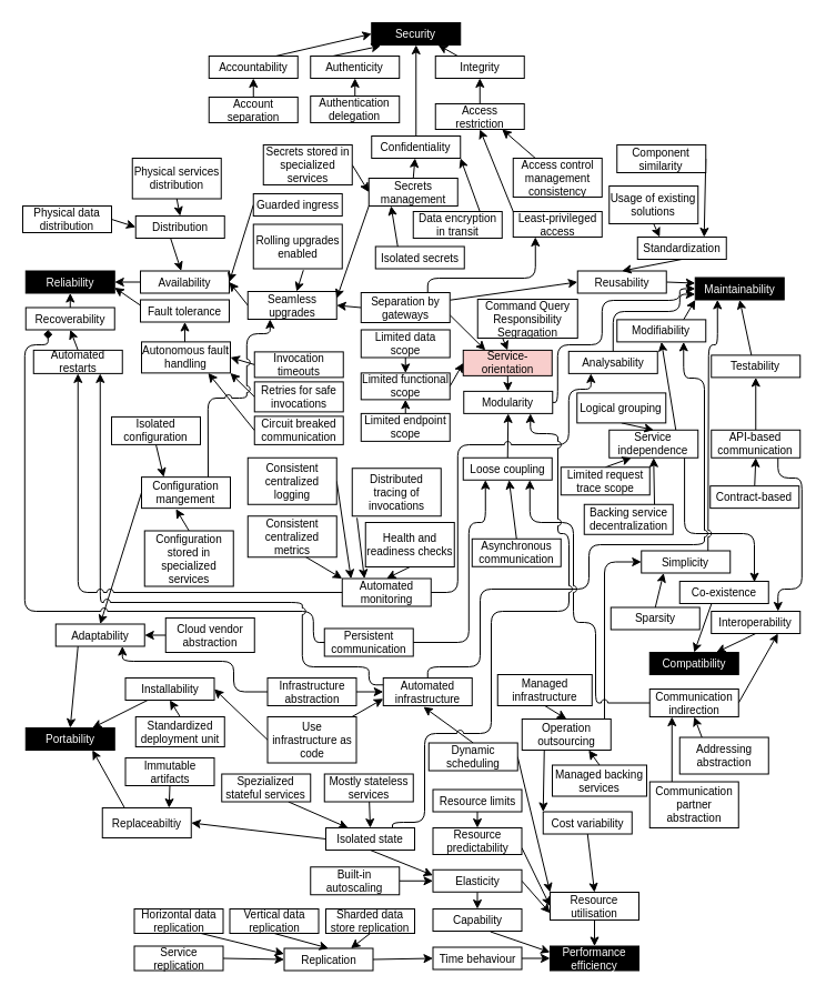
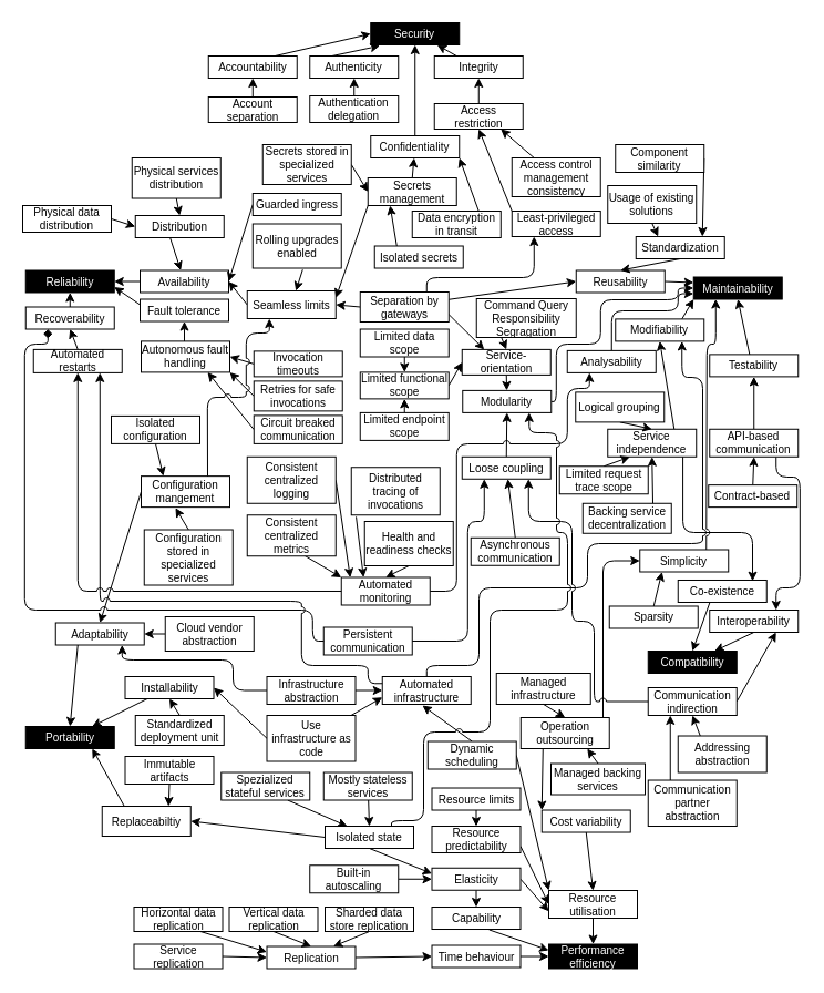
- <mxCell id="76" value="Seamless upgrades" style="rounded=0;whiteSpace=wrap;html=1;fontSize=10;" parent="1" vertex="1"><mxGeometry x="222.75" y="262" width="80" height="25" as="geometry" /></mxCell>
+ <mxCell id="76" value="Seamless limits" style="rounded=0;whiteSpace=wrap;html=1;fontSize=10;" parent="1" vertex="1"><mxGeometry x="222.75" y="262" width="80" height="25" as="geometry" /></mxCell>
- <mxCell id="40" value="Service-orientation" style="rounded=0;whiteSpace=wrap;html=1;fontSize=10;fillColor=#f8cecc;" parent="1" vertex="1"><mxGeometry x="416.75" y="314.89" width="80" height="23" as="geometry" /></mxCell>
+ <mxCell id="40" value="Service-orientation" style="rounded=0;whiteSpace=wrap;html=1;fontSize=10;" parent="1" vertex="1"><mxGeometry x="416.75" y="314.89" width="80" height="23" as="geometry" /></mxCell>
- <mxCell id="59" value="Replication" style="rounded=0;whiteSpace=wrap;html=1;fontSize=10;" parent="1" vertex="1"><mxGeometry x="255.5" y="853.5" width="80" height="20" as="geometry" /></mxCell>
+ <mxCell id="59" value="Replication" style="rounded=0;whiteSpace=wrap;html=1;fontSize=10;" parent="1" vertex="1"><mxGeometry x="240.5" y="853.5" width="80" height="20" as="geometry" /></mxCell>
